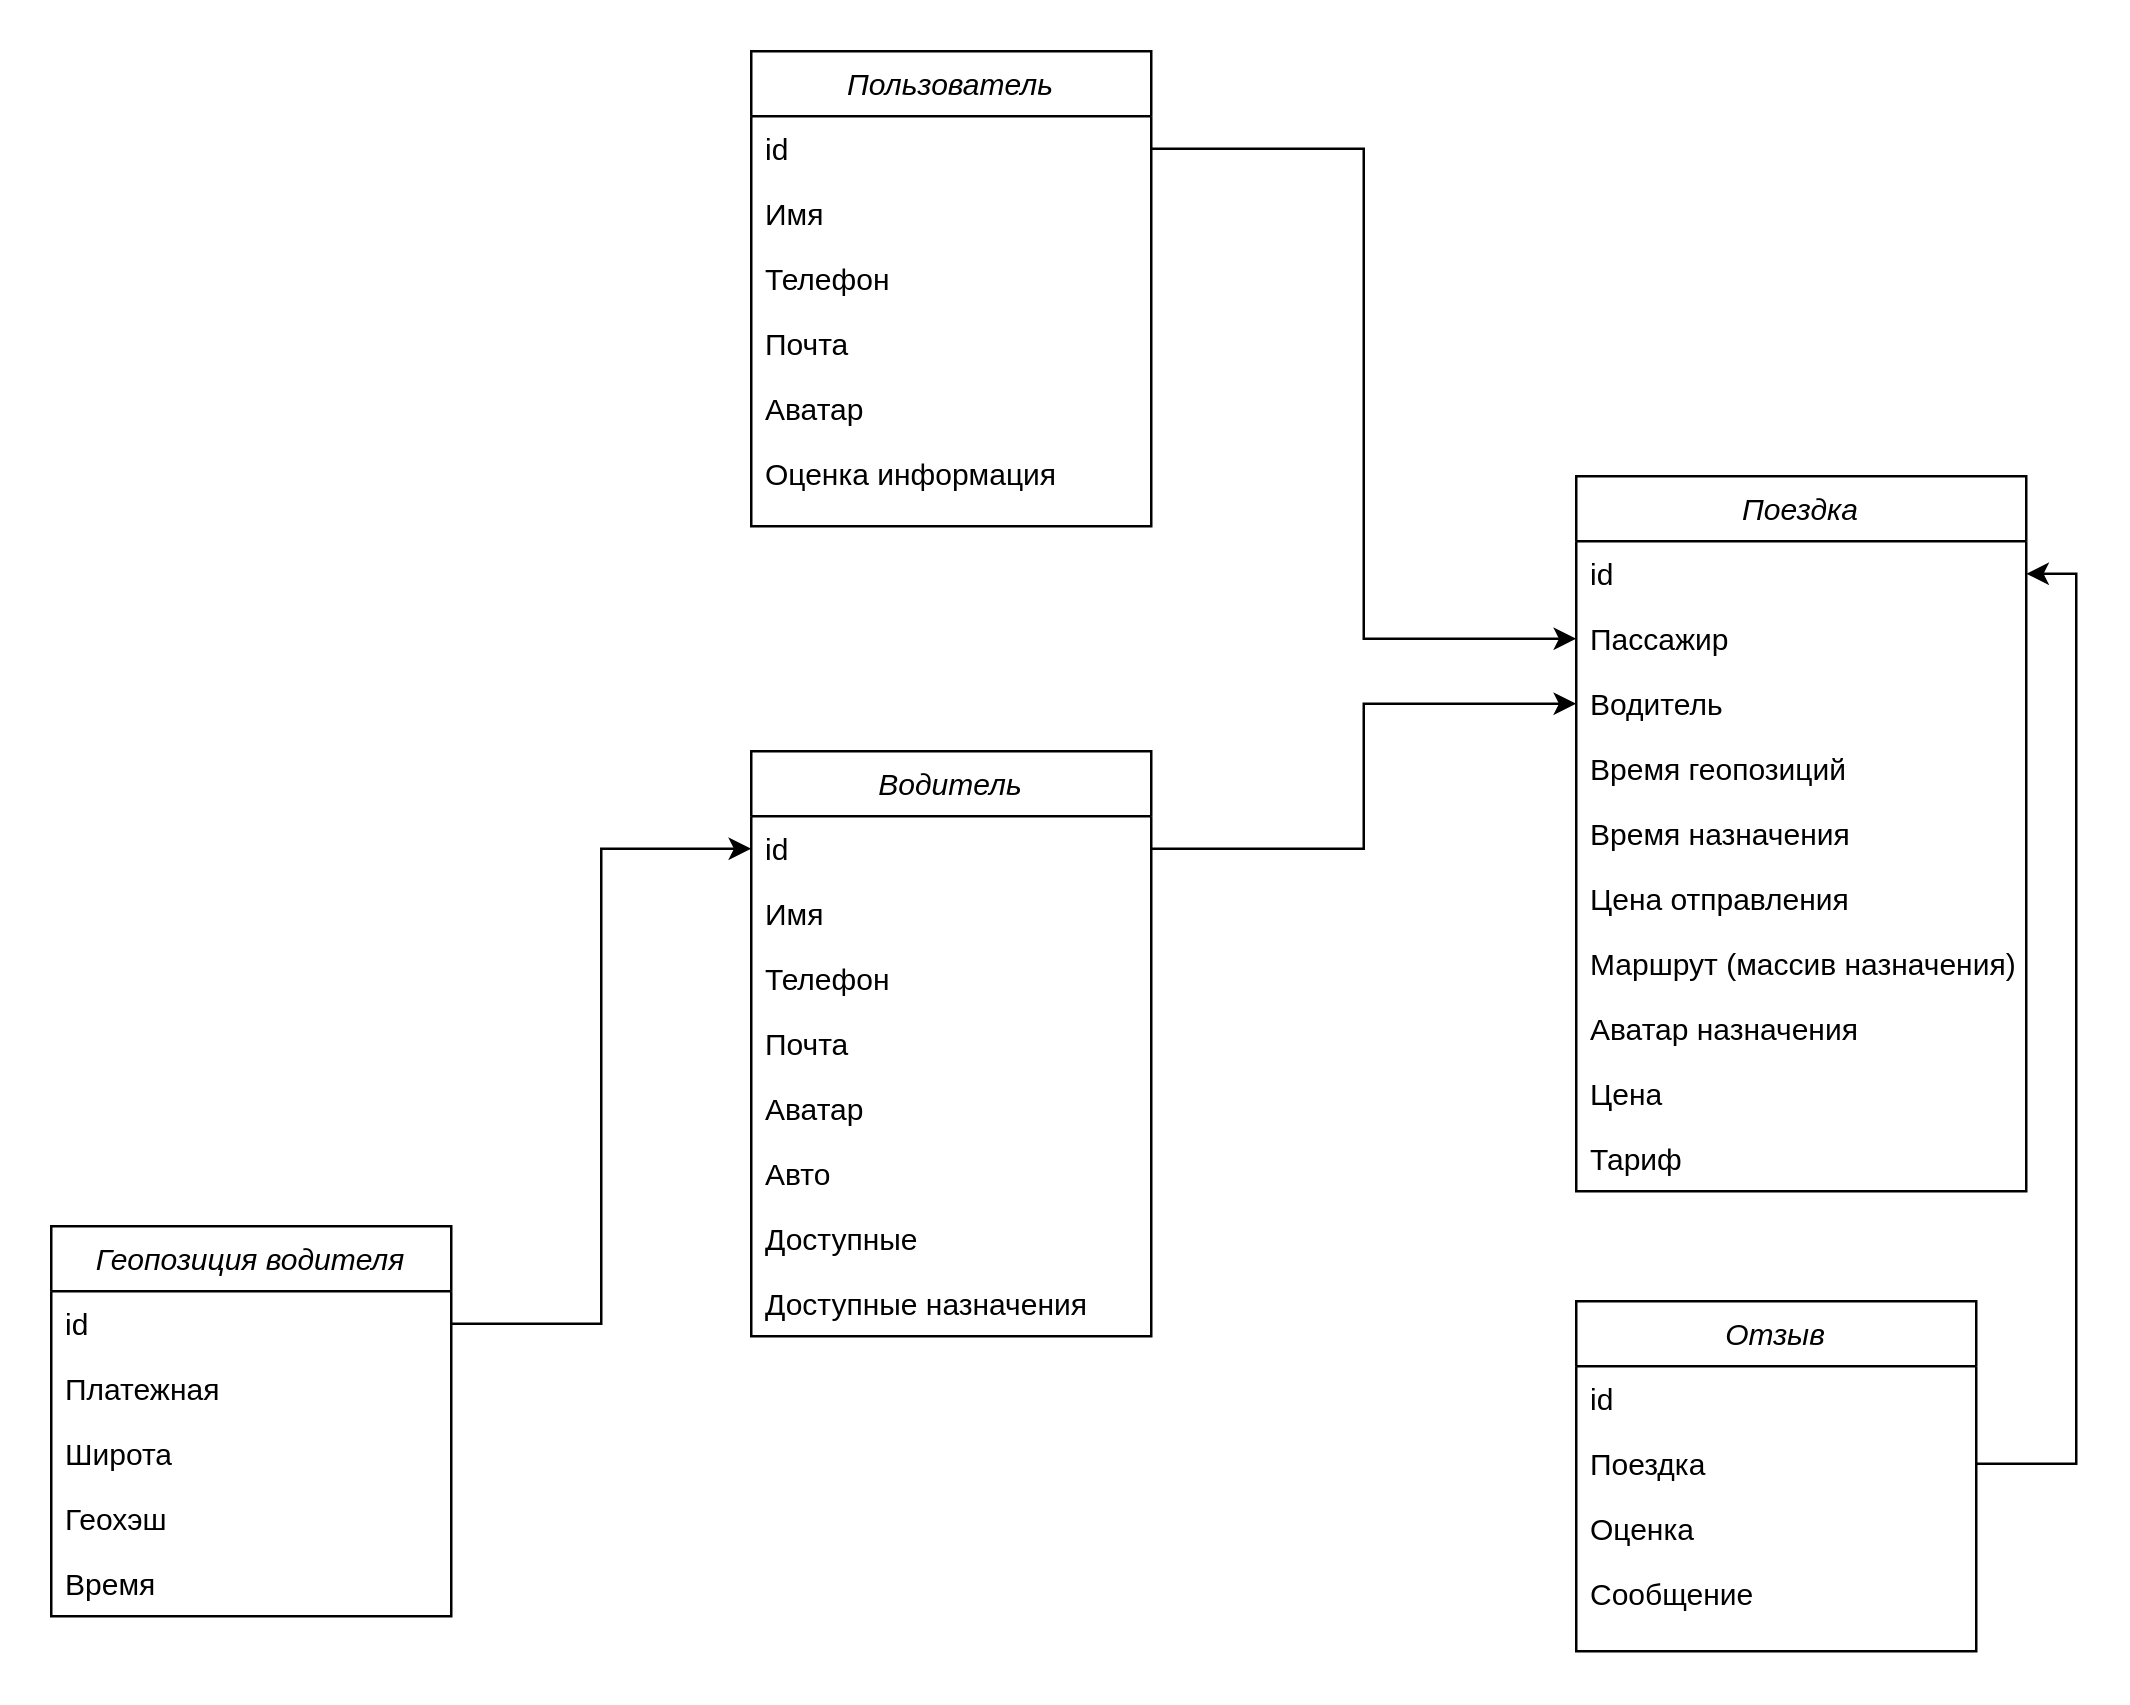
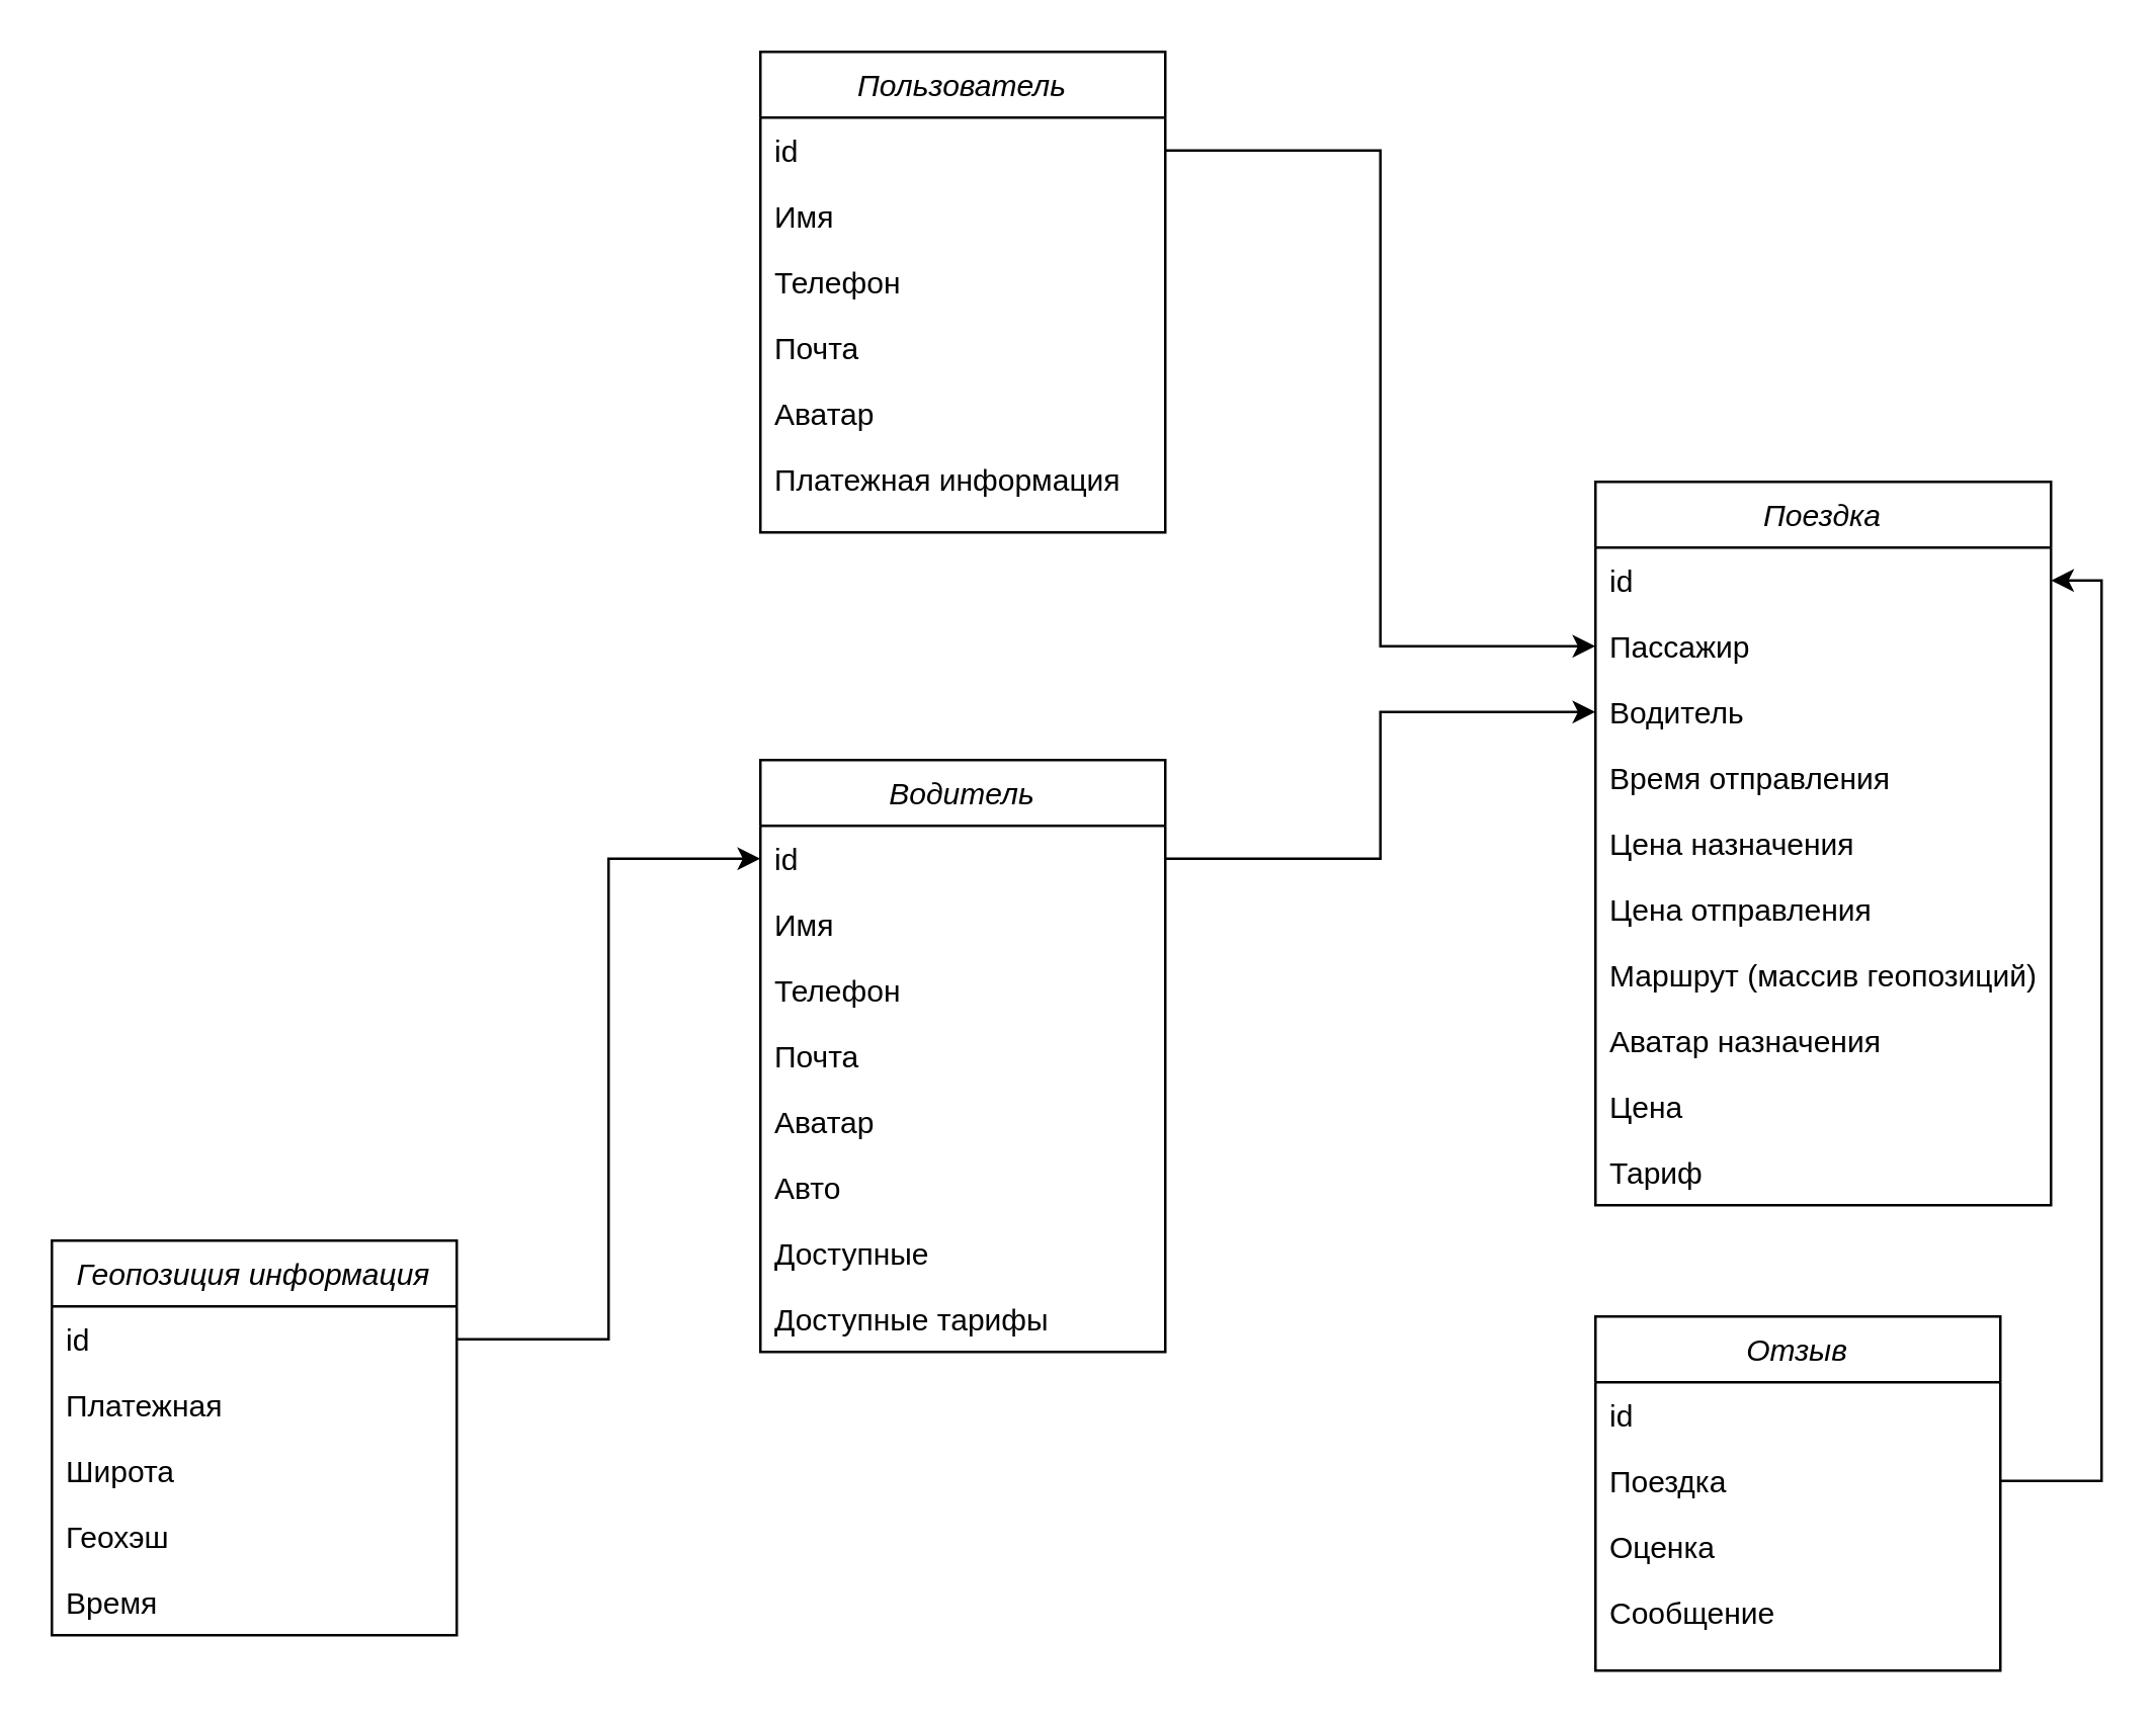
- <mxCell id="17" value="Оценка информация" style="text;align=left;verticalAlign=top;spacingLeft=4;spacingRight=4;overflow=hidden;rotatable=0;points=[[0,0.5],[1,0.5]];portConstraint=eastwest;rounded=0;shadow=0;html=0;" vertex="1" parent="11"><mxGeometry y="156" width="160" height="26" as="geometry" /></mxCell>
+ <mxCell id="17" value="Платежная информация" style="text;align=left;verticalAlign=top;spacingLeft=4;spacingRight=4;overflow=hidden;rotatable=0;points=[[0,0.5],[1,0.5]];portConstraint=eastwest;rounded=0;shadow=0;html=0;" vertex="1" parent="11"><mxGeometry y="156" width="160" height="26" as="geometry" /></mxCell>
- <mxCell id="22" value="Время геопозиций" style="text;align=left;verticalAlign=top;spacingLeft=4;spacingRight=4;overflow=hidden;rotatable=0;points=[[0,0.5],[1,0.5]];portConstraint=eastwest;rounded=0;shadow=0;html=0;" vertex="1" parent="18"><mxGeometry y="104" width="180" height="26" as="geometry" /></mxCell>
+ <mxCell id="22" value="Время отправления" style="text;align=left;verticalAlign=top;spacingLeft=4;spacingRight=4;overflow=hidden;rotatable=0;points=[[0,0.5],[1,0.5]];portConstraint=eastwest;rounded=0;shadow=0;html=0;" vertex="1" parent="18"><mxGeometry y="104" width="180" height="26" as="geometry" /></mxCell>
- <mxCell id="23" value="Время назначения" style="text;align=left;verticalAlign=top;spacingLeft=4;spacingRight=4;overflow=hidden;rotatable=0;points=[[0,0.5],[1,0.5]];portConstraint=eastwest;rounded=0;shadow=0;html=0;" vertex="1" parent="18"><mxGeometry y="130" width="180" height="26" as="geometry" /></mxCell>
+ <mxCell id="23" value="Цена назначения" style="text;align=left;verticalAlign=top;spacingLeft=4;spacingRight=4;overflow=hidden;rotatable=0;points=[[0,0.5],[1,0.5]];portConstraint=eastwest;rounded=0;shadow=0;html=0;" vertex="1" parent="18"><mxGeometry y="130" width="180" height="26" as="geometry" /></mxCell>
- <mxCell id="25" value="Маршрут (массив назначения)" style="text;align=left;verticalAlign=top;spacingLeft=4;spacingRight=4;overflow=hidden;rotatable=0;points=[[0,0.5],[1,0.5]];portConstraint=eastwest;rounded=0;shadow=0;html=0;" vertex="1" parent="18"><mxGeometry y="182" width="180" height="26" as="geometry" /></mxCell>
+ <mxCell id="25" value="Маршрут (массив геопозиций)" style="text;align=left;verticalAlign=top;spacingLeft=4;spacingRight=4;overflow=hidden;rotatable=0;points=[[0,0.5],[1,0.5]];portConstraint=eastwest;rounded=0;shadow=0;html=0;" vertex="1" parent="18"><mxGeometry y="182" width="180" height="26" as="geometry" /></mxCell>
- <mxCell id="37" value="Геопозиция водителя" style="swimlane;fontStyle=2;align=center;verticalAlign=top;childLayout=stackLayout;horizontal=1;startSize=26;horizontalStack=0;resizeParent=1;resizeLast=0;collapsible=1;marginBottom=0;rounded=0;shadow=0;strokeWidth=1;" vertex="1" parent="1"><mxGeometry x="20" y="490" width="160" height="156" as="geometry"><mxRectangle x="230" y="140" width="160" height="26" as="alternateBounds" /></mxGeometry></mxCell>
+ <mxCell id="37" value="Геопозиция информация" style="swimlane;fontStyle=2;align=center;verticalAlign=top;childLayout=stackLayout;horizontal=1;startSize=26;horizontalStack=0;resizeParent=1;resizeLast=0;collapsible=1;marginBottom=0;rounded=0;shadow=0;strokeWidth=1;" vertex="1" parent="1"><mxGeometry x="20" y="490" width="160" height="156" as="geometry"><mxRectangle x="230" y="140" width="160" height="26" as="alternateBounds" /></mxGeometry></mxCell>
- <mxCell id="10" value="Доступные назначения" style="text;align=left;verticalAlign=top;spacingLeft=4;spacingRight=4;overflow=hidden;rotatable=0;points=[[0,0.5],[1,0.5]];portConstraint=eastwest;rounded=0;shadow=0;html=0;" vertex="1" parent="2"><mxGeometry y="208" width="160" height="26" as="geometry" /></mxCell>
+ <mxCell id="10" value="Доступные тарифы" style="text;align=left;verticalAlign=top;spacingLeft=4;spacingRight=4;overflow=hidden;rotatable=0;points=[[0,0.5],[1,0.5]];portConstraint=eastwest;rounded=0;shadow=0;html=0;" vertex="1" parent="2"><mxGeometry y="208" width="160" height="26" as="geometry" /></mxCell>
